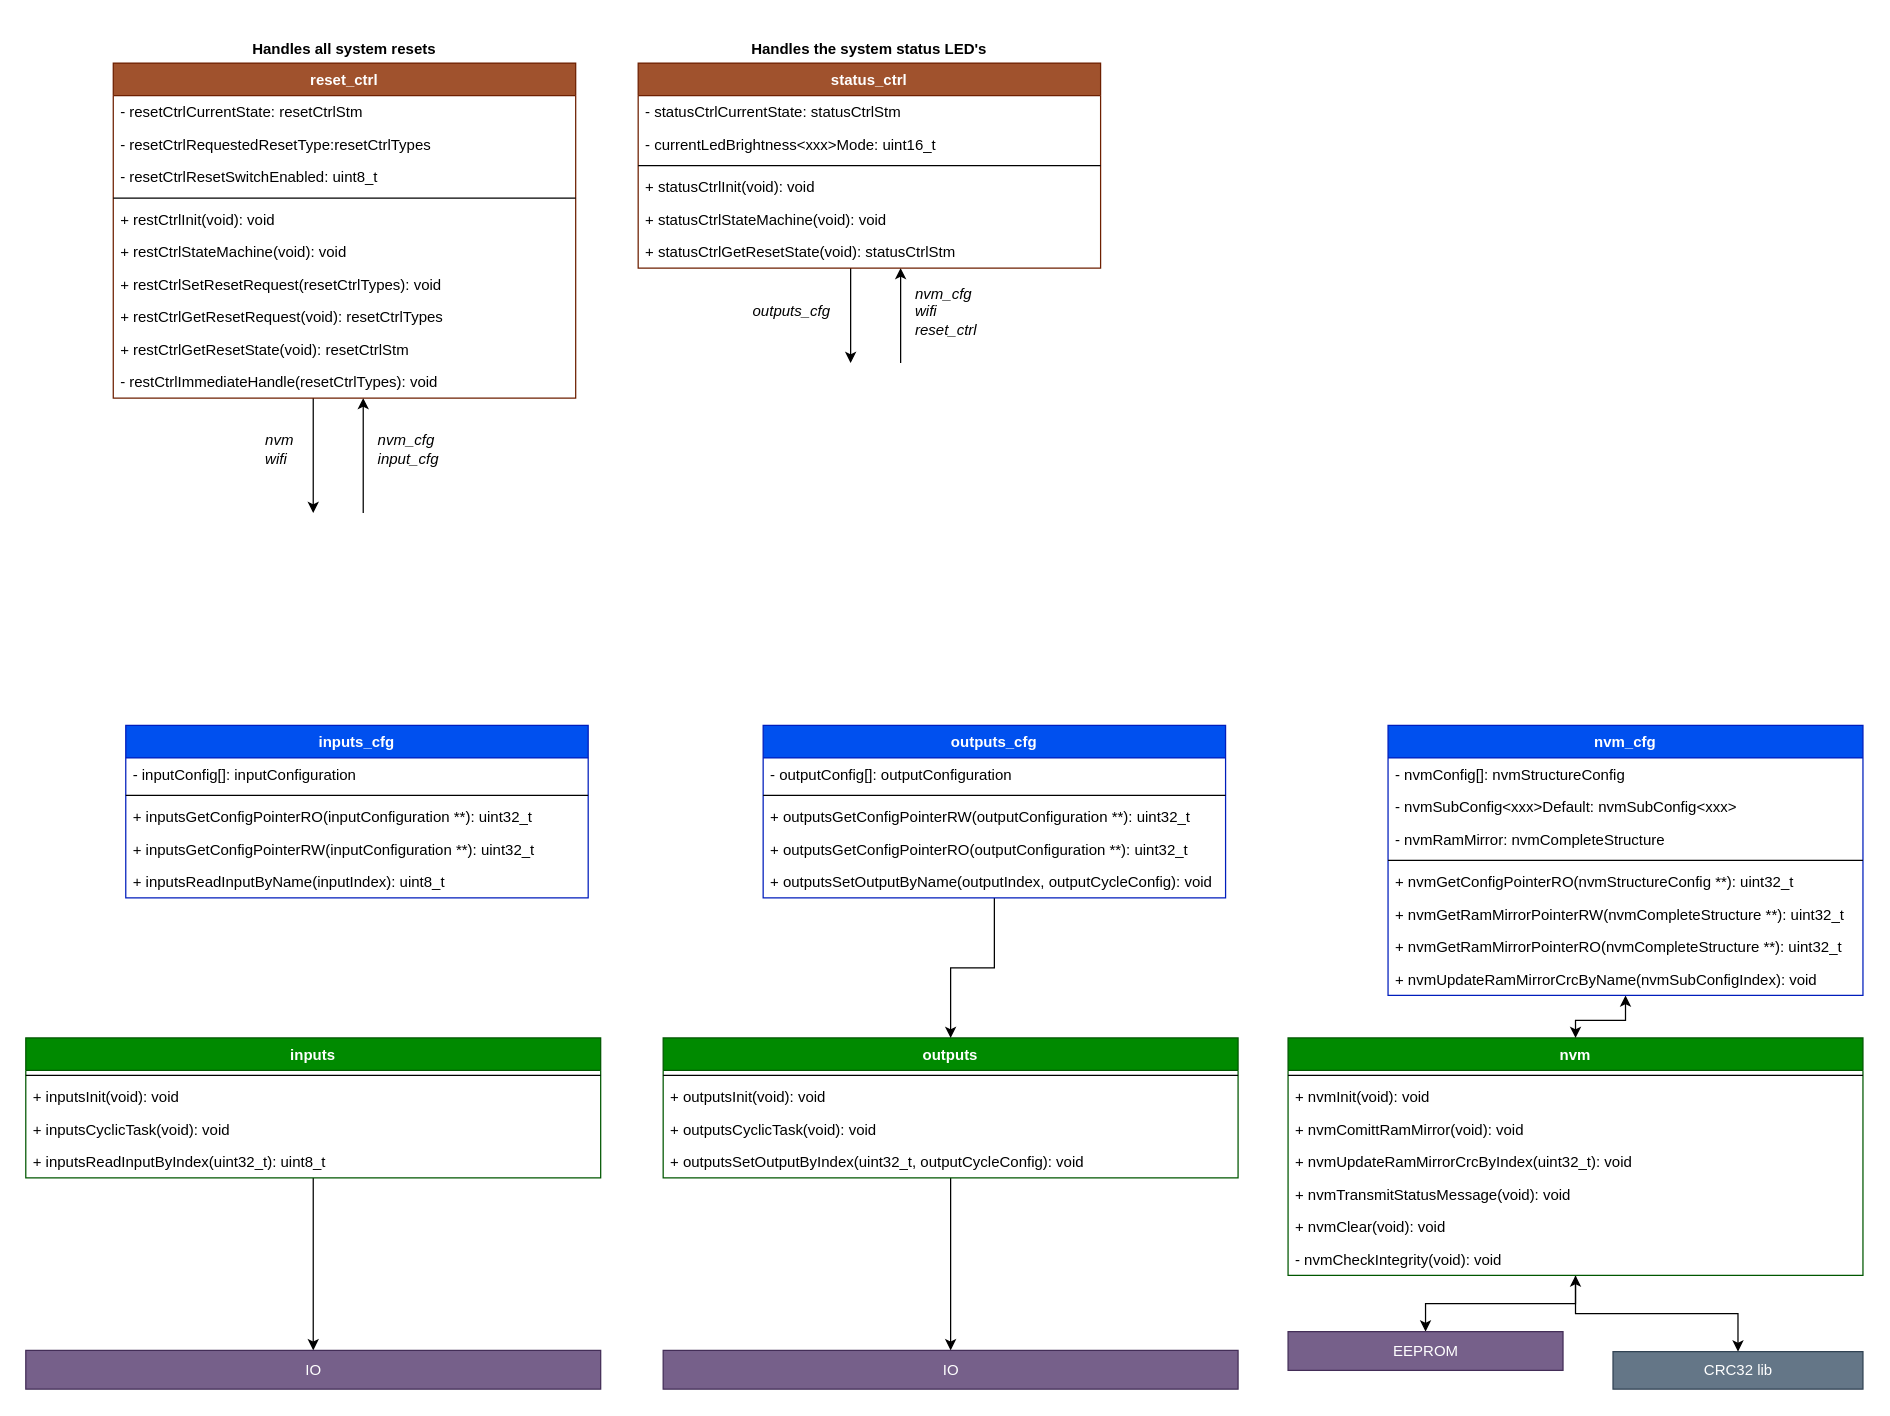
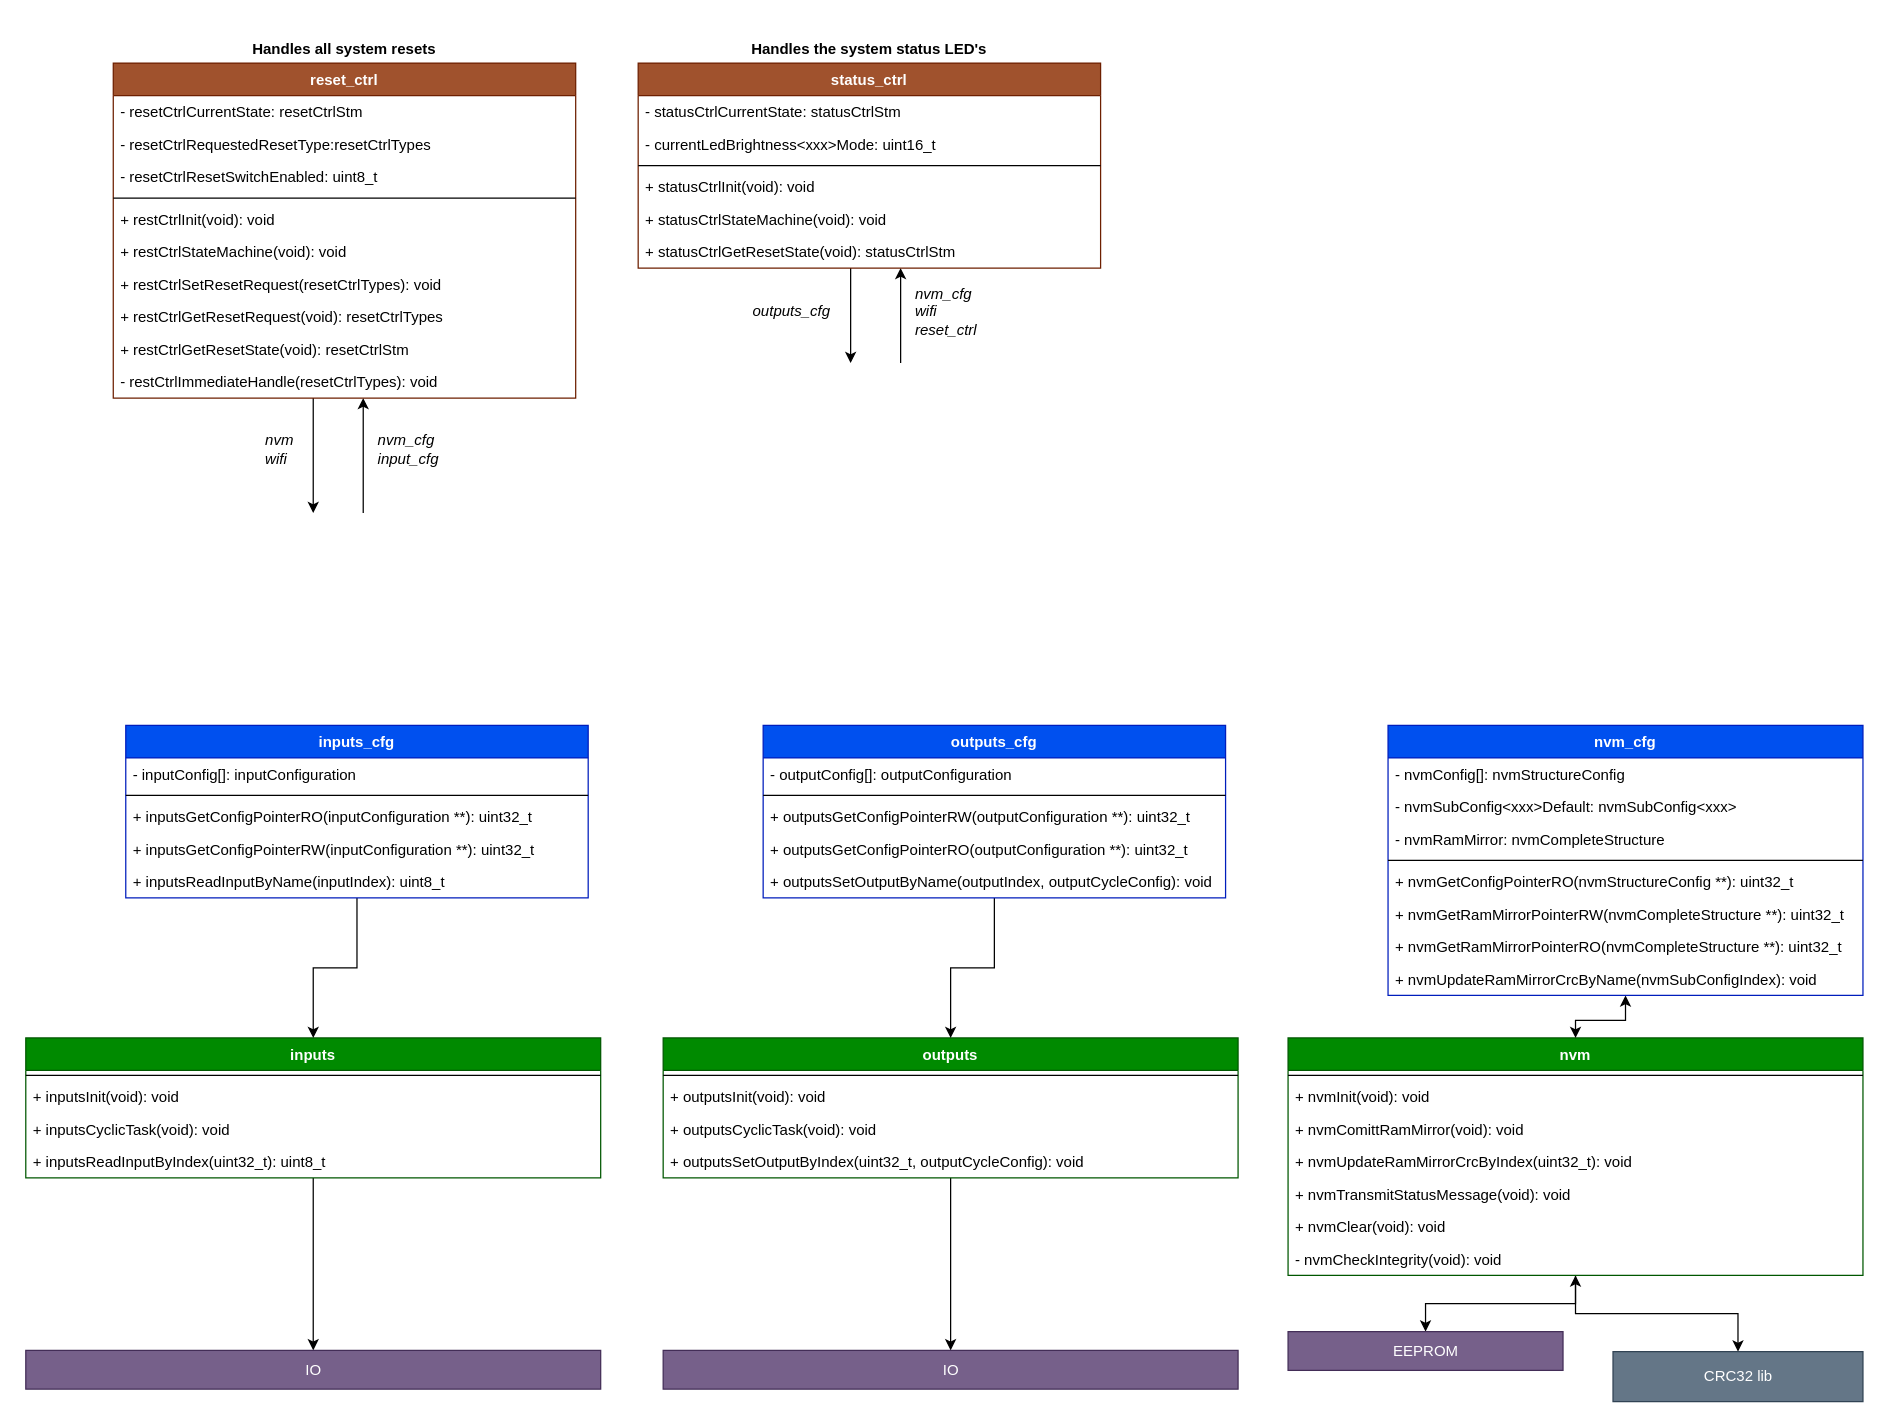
+ <mxCell id="45" style="edgeStyle=orthogonalEdgeStyle;rounded=0;orthogonalLoop=1;jettySize=auto;html=1;entryX=0.5;entryY=0;entryDx=0;entryDy=0;" parent="1" source="46" target="40" edge="1"><mxGeometry relative="1" as="geometry" /></mxCell>
- <mxCell id="23" value="CRC32 lib" style="html=1;fillColor=#647687;strokeColor=#314354;fontColor=#ffffff;" parent="1" vertex="1"><mxGeometry x="1290" y="1081" width="200" height="30" as="geometry" /></mxCell>
+ <mxCell id="23" value="CRC32 lib" style="html=1;fillColor=#647687;strokeColor=#314354;fontColor=#ffffff;" parent="1" vertex="1"><mxGeometry x="1290" y="1081" width="200" height="40" as="geometry" /></mxCell>
